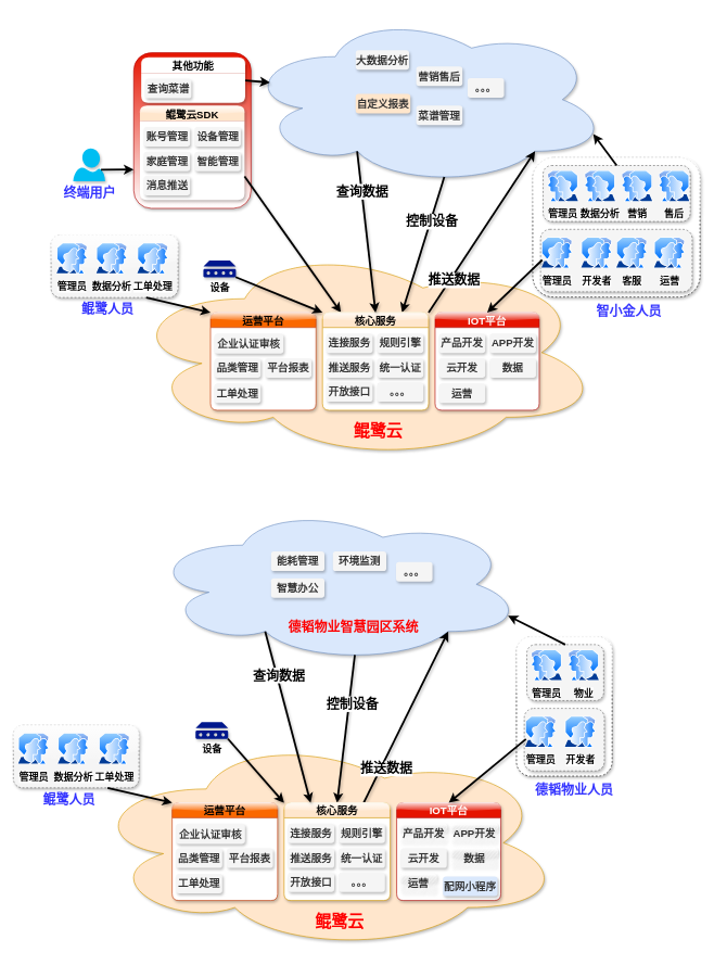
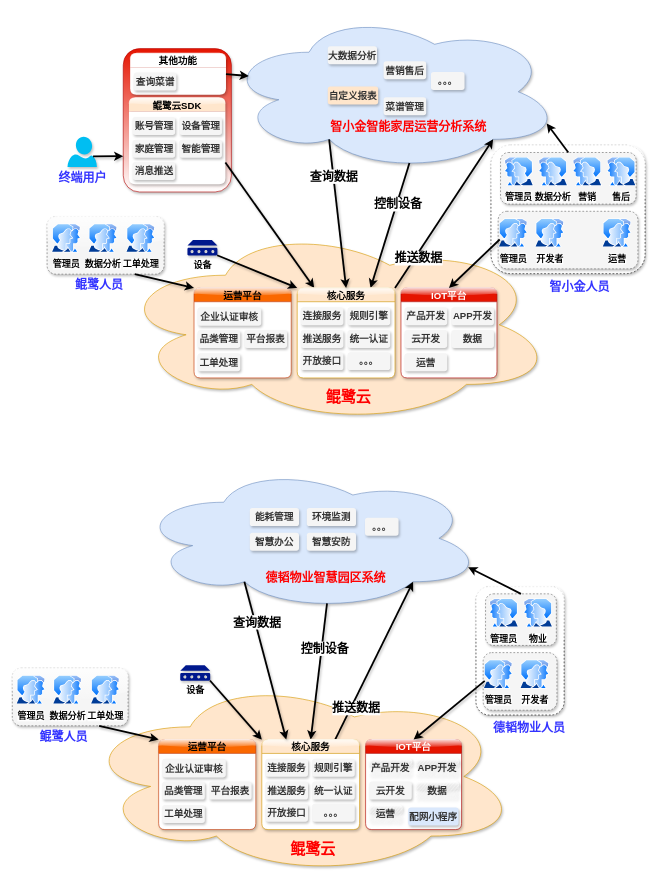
+ <mxCell id="64" value="智小金智能家居运营分析系统" style="text;html=1;strokeColor=none;fillColor=none;align=center;verticalAlign=middle;whiteSpace=wrap;rounded=0;fontStyle=1;fontSize=20;fontColor=#FF0000;" parent="1" vertex="1"><mxGeometry x="549" y="200" width="263" height="20" as="geometry" /></mxCell>
- <mxCell id="45" value="客服" style="aspect=fixed;perimeter=ellipsePerimeter;html=1;align=center;shadow=0;dashed=0;spacingTop=3;image;image=img/lib/active_directory/user_accounts.svg;strokeWidth=1;fontSize=15;fontStyle=1" parent="1" vertex="1"><mxGeometry x="945" y="363.2" width="50" height="48.5" as="geometry" /></mxCell>
+ <mxCell id="119" value="智慧安防" style="rounded=1;whiteSpace=wrap;html=1;fontSize=16;fontStyle=1;fillColor=#f5f5f5;fontColor=#333333;shadow=1;strokeColor=none;" vertex="1" parent="1"><mxGeometry x="511" y="887" width="82" height="30" as="geometry" /></mxCell>
